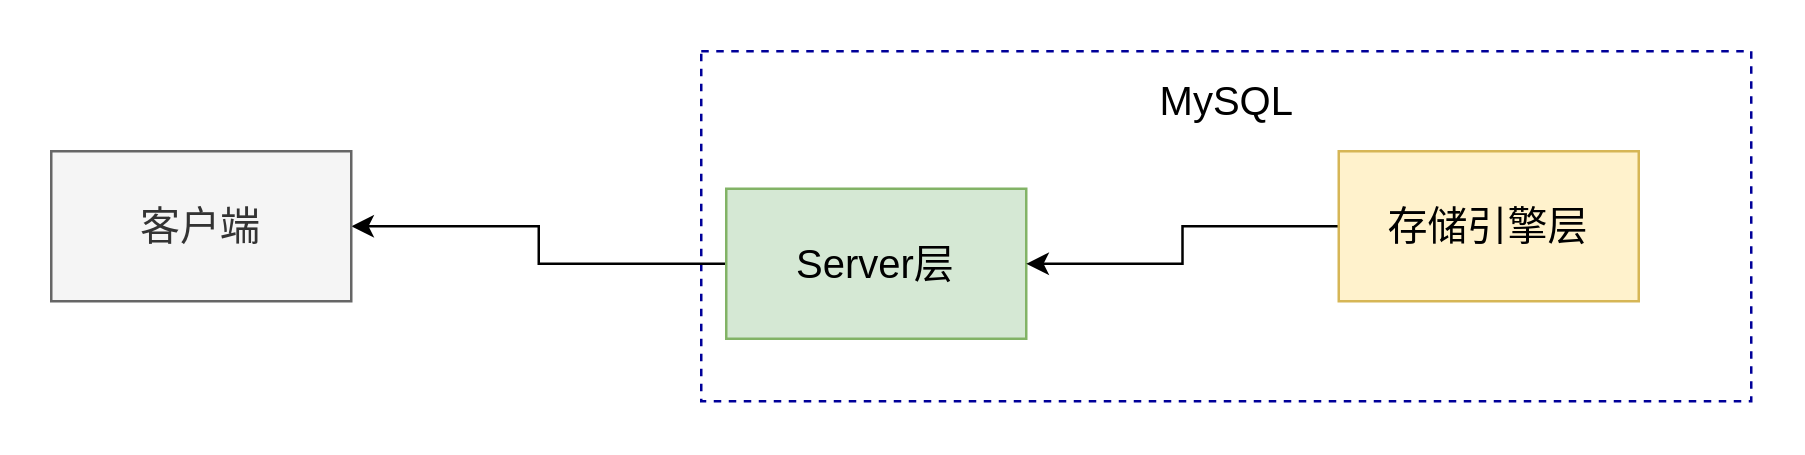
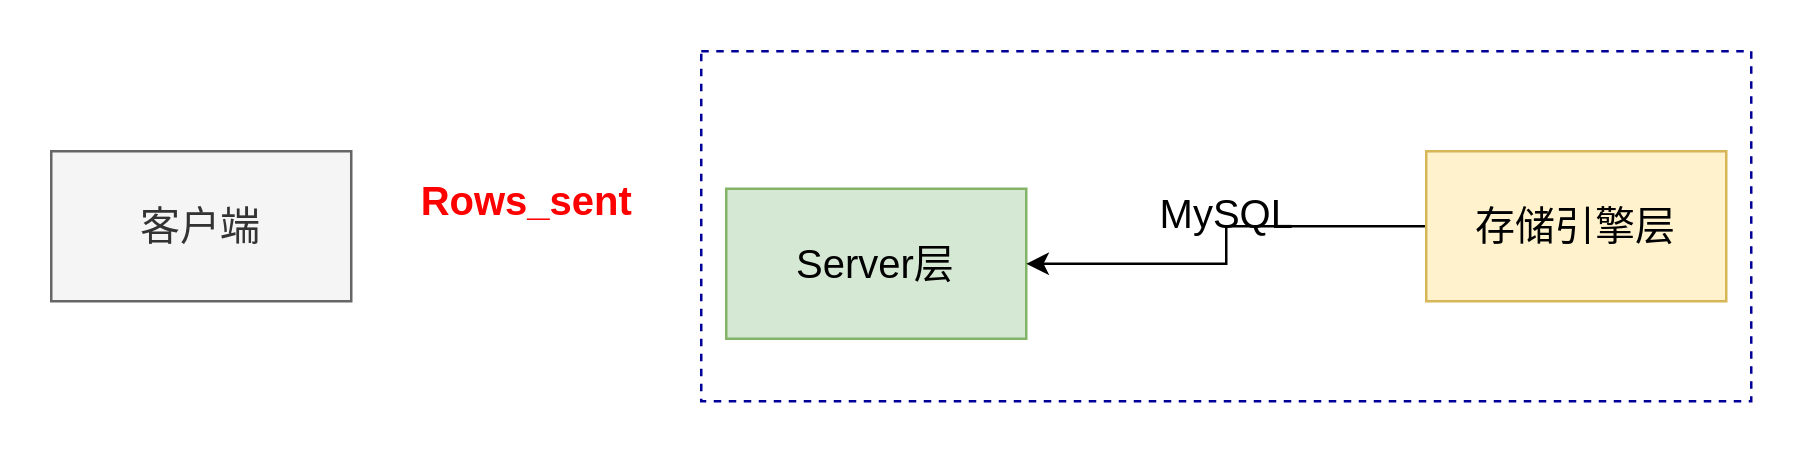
- <mxCell id="9" value="&lt;font color=&quot;#000000&quot;&gt;MySQL&lt;/font&gt;" style="text;html=1;align=center;verticalAlign=middle;resizable=0;points=[];autosize=1;fontSize=16;fontColor=#FF0000;" vertex="1" parent="1"><mxGeometry x="455" y="30" width="70" height="20" as="geometry" /></mxCell>
+ <mxCell id="9" value="&lt;font color=&quot;#000000&quot;&gt;MySQL&lt;/font&gt;" style="text;html=1;align=center;verticalAlign=middle;resizable=0;points=[];autosize=1;fontSize=16;fontColor=#FF0000;" vertex="1" parent="1"><mxGeometry x="455" y="75" width="70" height="20" as="geometry" /></mxCell>
+ <mxCell id="8" value="Rows_sent" style="text;html=1;align=center;verticalAlign=middle;resizable=0;points=[];autosize=1;fontSize=16;fontColor=#FF0000;fontStyle=1" vertex="1" parent="1"><mxGeometry x="160" y="70" width="100" height="20" as="geometry" /></mxCell>
- <mxCell id="6" value="存储引擎层" style="rounded=0;whiteSpace=wrap;html=1;fontSize=16;fillColor=#fff2cc;strokeColor=#d6b656;" vertex="1" parent="1"><mxGeometry x="535" y="60" width="120" height="60" as="geometry" /></mxCell>
+ <mxCell id="6" value="存储引擎层" style="rounded=0;whiteSpace=wrap;html=1;fontSize=16;fillColor=#fff2cc;strokeColor=#d6b656;" vertex="1" parent="1"><mxGeometry x="570" y="60" width="120" height="60" as="geometry" /></mxCell>
- <mxCell id="3" style="edgeStyle=orthogonalEdgeStyle;rounded=0;orthogonalLoop=1;jettySize=auto;html=1;exitX=0;exitY=0.5;exitDx=0;exitDy=0;fontSize=16;" edge="1" parent="1" source="4" target="7"><mxGeometry relative="1" as="geometry" /></mxCell>
